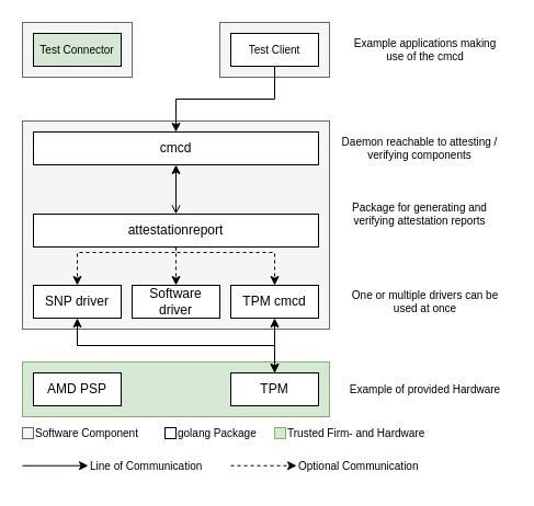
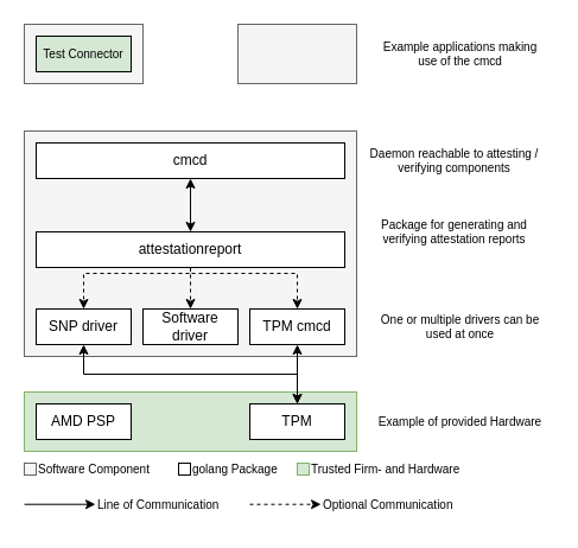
- <mxCell id="17" value="Test Client" style="rounded=0;whiteSpace=wrap;html=1;fontSize=10;" parent="1" vertex="1"><mxGeometry x="210" y="30" width="80" height="30" as="geometry" /></mxCell>
- <mxCell id="18" value="" style="edgeStyle=orthogonalEdgeStyle;rounded=0;orthogonalLoop=1;jettySize=auto;html=1;exitX=0.5;exitY=1;exitDx=0;exitDy=0;entryX=0.5;entryY=0;entryDx=0;entryDy=0;fontSize=10;" parent="1" source="17" target="9" edge="1"><mxGeometry x="0.538" relative="1" as="geometry"><mxPoint x="160.095" y="40" as="sourcePoint" /><mxPoint as="offset" /></mxGeometry></mxCell>
- <mxCell id="8" value="" style="edgeStyle=orthogonalEdgeStyle;rounded=0;orthogonalLoop=1;jettySize=auto;html=1;exitX=0.5;exitY=1;exitDx=0;exitDy=0;entryX=0.5;entryY=0;entryDx=0;entryDy=0;fontSize=10;startArrow=classic;startFill=1;labelBackgroundColor=#F5F5F5;endArrow=open;" parent="1" source="9" target="22" edge="1"><mxGeometry relative="1" as="geometry" /></mxCell>
+ <mxCell id="8" value="" style="edgeStyle=orthogonalEdgeStyle;rounded=0;orthogonalLoop=1;jettySize=auto;html=1;exitX=0.5;exitY=1;exitDx=0;exitDy=0;entryX=0.5;entryY=0;entryDx=0;entryDy=0;fontSize=10;startArrow=classic;startFill=1;labelBackgroundColor=#F5F5F5;" parent="1" source="9" target="22" edge="1"><mxGeometry relative="1" as="geometry" /></mxCell>
